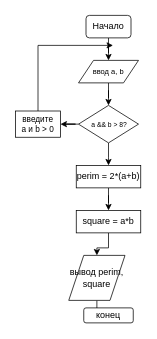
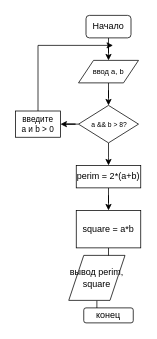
- <mxCell id="14" value="square = a*b" style="rounded=0;whiteSpace=wrap;html=1;" vertex="1" parent="1"><mxGeometry x="101" y="280" width="86" height="30" as="geometry" /></mxCell>
+ <mxCell id="14" value="square = a*b" style="rounded=0;whiteSpace=wrap;html=1;" vertex="1" parent="1"><mxGeometry x="101" y="280" width="86" height="50" as="geometry" /></mxCell>
